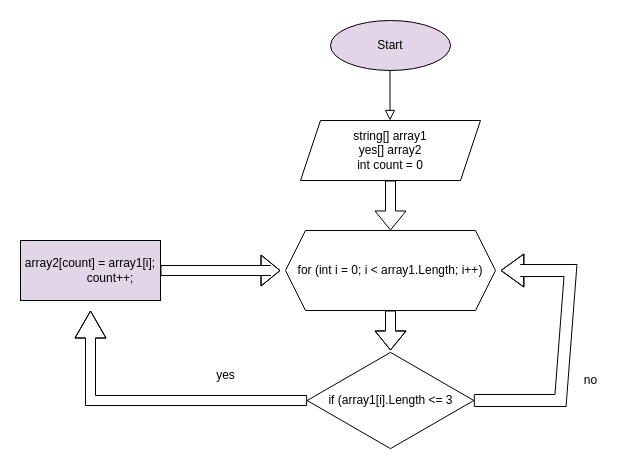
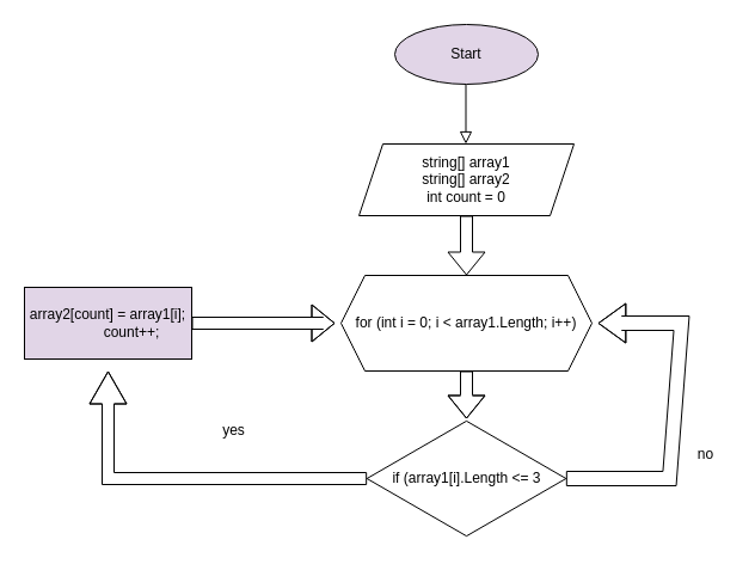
- <mxCell id="5" value="string[] array1&lt;br&gt;yes[] array2&lt;br&gt;int count = 0" style="shape=parallelogram;perimeter=parallelogramPerimeter;whiteSpace=wrap;html=1;fixedSize=1;" vertex="1" parent="1"><mxGeometry x="300" y="120" width="180" height="60" as="geometry" /></mxCell>
+ <mxCell id="5" value="string[] array1&lt;br&gt;string[] array2&lt;br&gt;int count = 0" style="shape=parallelogram;perimeter=parallelogramPerimeter;whiteSpace=wrap;html=1;fixedSize=1;" vertex="1" parent="1"><mxGeometry x="300" y="120" width="180" height="60" as="geometry" /></mxCell>
- <mxCell id="14" value="yes" style="text;html=1;align=center;verticalAlign=middle;resizable=0;points=[];autosize=1;strokeColor=none;fillColor=none;" vertex="1" parent="1"><mxGeometry x="205" y="360" width="40" height="30" as="geometry" /></mxCell>
+ <mxCell id="14" value="yes" style="text;html=1;align=center;verticalAlign=middle;resizable=0;points=[];autosize=1;strokeColor=none;fillColor=none;" vertex="1" parent="1"><mxGeometry x="175" y="345" width="40" height="30" as="geometry" /></mxCell>
